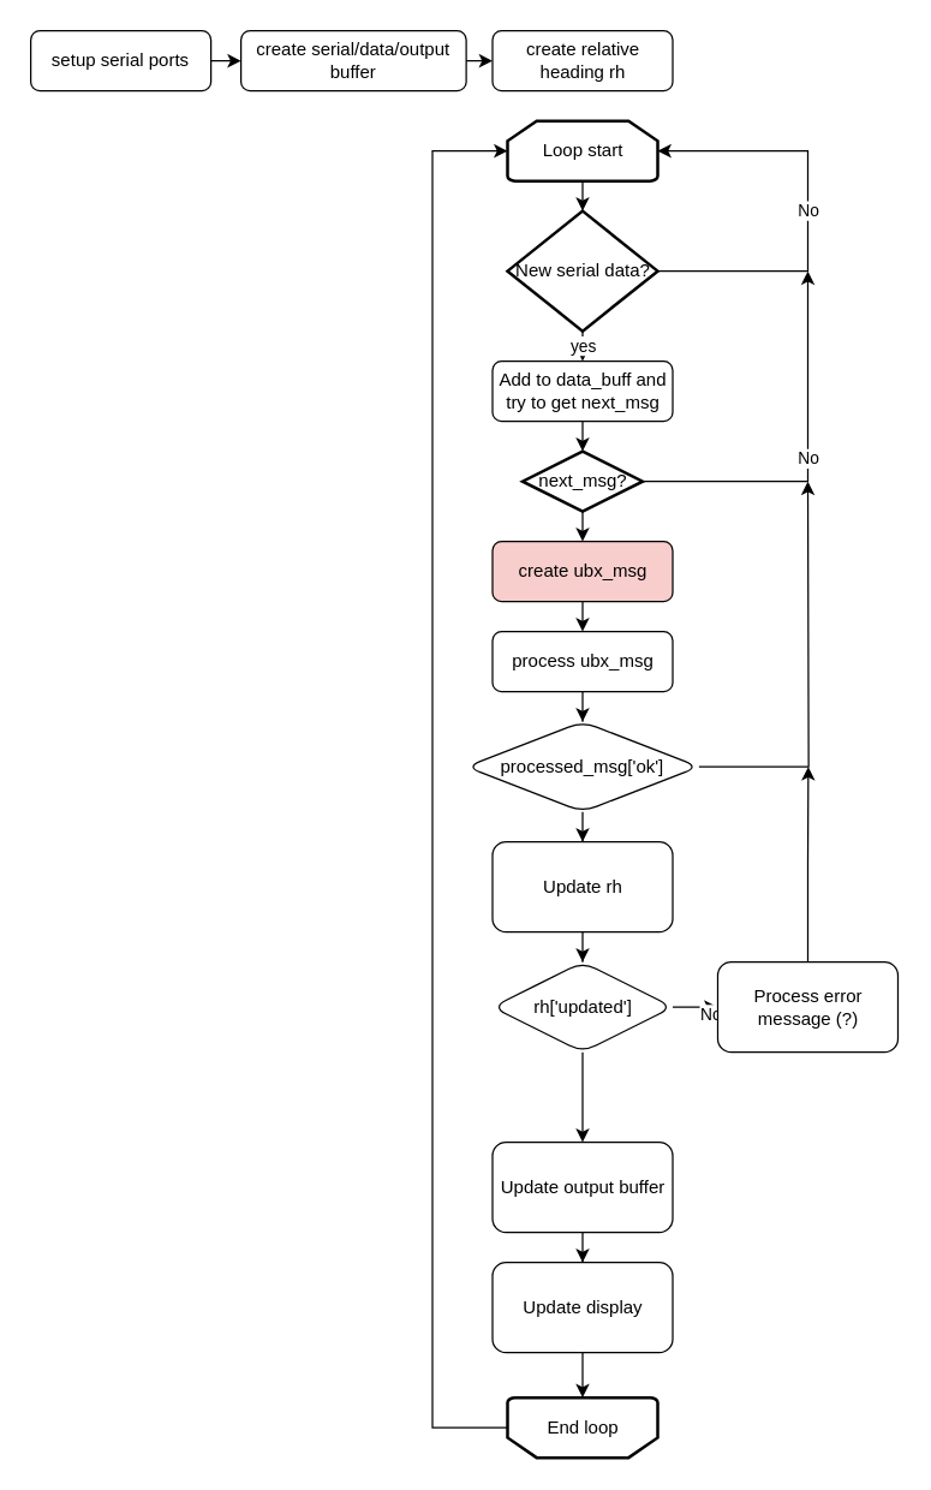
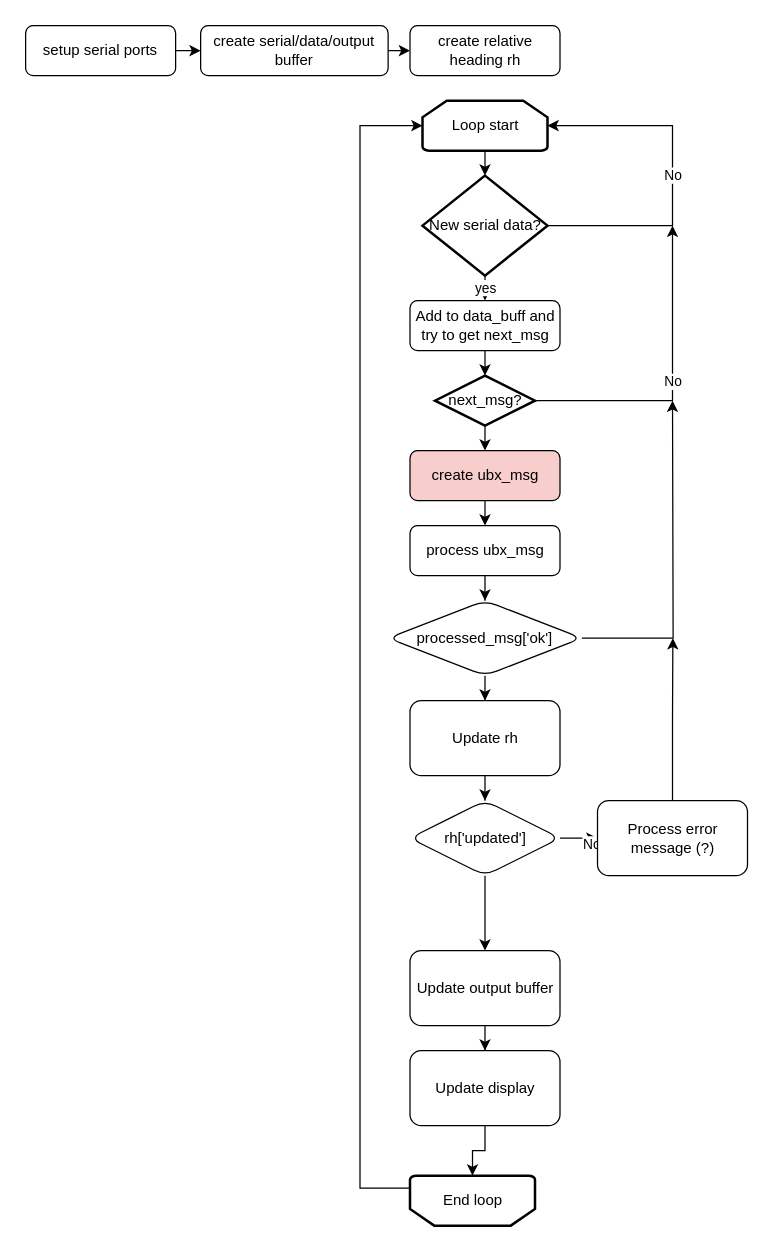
- <mxCell id="37" value="End loop" style="strokeWidth=2;html=1;shape=mxgraph.flowchart.loop_limit;whiteSpace=wrap;direction=west;" vertex="1" parent="1"><mxGeometry x="337.5" y="930" width="100" height="40" as="geometry" /></mxCell>
+ <mxCell id="37" value="End loop" style="strokeWidth=2;html=1;shape=mxgraph.flowchart.loop_limit;whiteSpace=wrap;direction=west;" vertex="1" parent="1"><mxGeometry x="327.5" y="940" width="100" height="40" as="geometry" /></mxCell>
